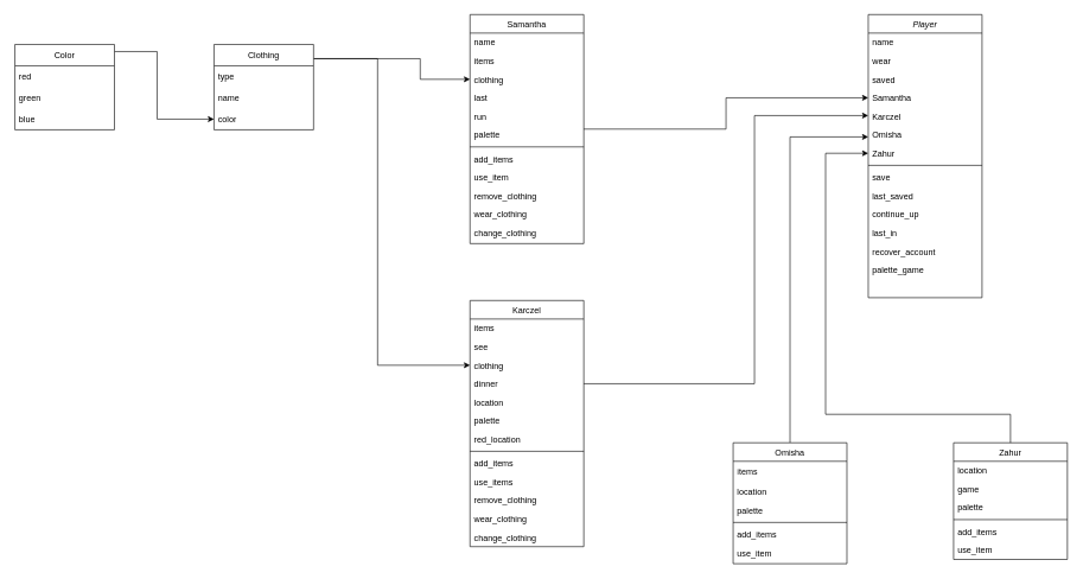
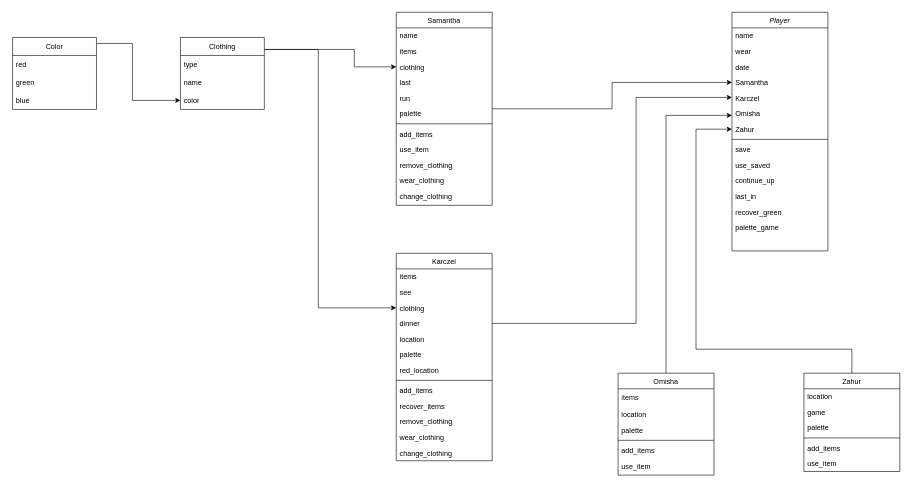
- <mxCell id="5" value="saved" style="text;align=left;verticalAlign=top;spacingLeft=4;spacingRight=4;overflow=hidden;rotatable=0;points=[[0,0.5],[1,0.5]];portConstraint=eastwest;rounded=0;shadow=0;html=0;" parent="2" vertex="1"><mxGeometry y="78" width="160" height="26" as="geometry" /></mxCell>
+ <mxCell id="5" value="date" style="text;align=left;verticalAlign=top;spacingLeft=4;spacingRight=4;overflow=hidden;rotatable=0;points=[[0,0.5],[1,0.5]];portConstraint=eastwest;rounded=0;shadow=0;html=0;" parent="2" vertex="1"><mxGeometry y="78" width="160" height="26" as="geometry" /></mxCell>
- <mxCell id="12" value="last_saved" style="text;align=left;verticalAlign=top;spacingLeft=4;spacingRight=4;overflow=hidden;rotatable=0;points=[[0,0.5],[1,0.5]];portConstraint=eastwest;rounded=0;shadow=0;html=0;" parent="2" vertex="1"><mxGeometry y="242" width="160" height="26" as="geometry" /></mxCell>
+ <mxCell id="12" value="use_saved" style="text;align=left;verticalAlign=top;spacingLeft=4;spacingRight=4;overflow=hidden;rotatable=0;points=[[0,0.5],[1,0.5]];portConstraint=eastwest;rounded=0;shadow=0;html=0;" parent="2" vertex="1"><mxGeometry y="242" width="160" height="26" as="geometry" /></mxCell>
- <mxCell id="15" value="recover_account" style="text;align=left;verticalAlign=top;spacingLeft=4;spacingRight=4;overflow=hidden;rotatable=0;points=[[0,0.5],[1,0.5]];portConstraint=eastwest;rounded=0;shadow=0;html=0;" parent="2" vertex="1"><mxGeometry y="320" width="160" height="26" as="geometry" /></mxCell>
+ <mxCell id="15" value="recover_green" style="text;align=left;verticalAlign=top;spacingLeft=4;spacingRight=4;overflow=hidden;rotatable=0;points=[[0,0.5],[1,0.5]];portConstraint=eastwest;rounded=0;shadow=0;html=0;" parent="2" vertex="1"><mxGeometry y="320" width="160" height="26" as="geometry" /></mxCell>
- <mxCell id="48" value="use_items" style="text;align=left;verticalAlign=top;spacingLeft=4;spacingRight=4;overflow=hidden;rotatable=0;points=[[0,0.5],[1,0.5]];portConstraint=eastwest;" parent="38" vertex="1"><mxGeometry y="242" width="160" height="26" as="geometry" /></mxCell>
+ <mxCell id="48" value="recover_items" style="text;align=left;verticalAlign=top;spacingLeft=4;spacingRight=4;overflow=hidden;rotatable=0;points=[[0,0.5],[1,0.5]];portConstraint=eastwest;" parent="38" vertex="1"><mxGeometry y="242" width="160" height="26" as="geometry" /></mxCell>
